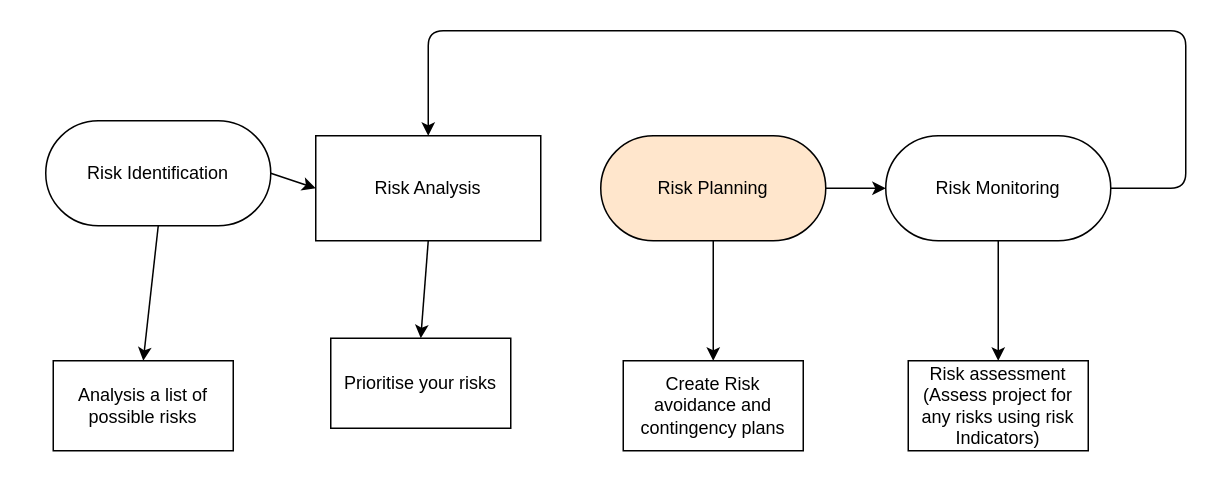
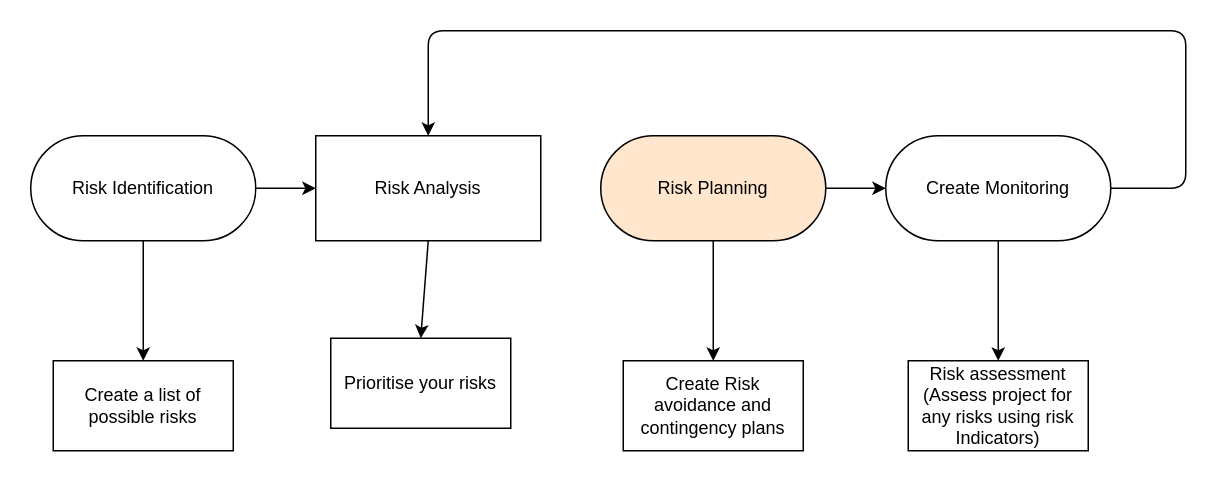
- <mxCell id="2" value="Risk Identification" style="rounded=1;whiteSpace=wrap;html=1;arcSize=50;" vertex="1" parent="1"><mxGeometry x="30" y="80" width="150" height="70" as="geometry" /></mxCell>
+ <mxCell id="2" value="Risk Identification" style="rounded=1;whiteSpace=wrap;html=1;arcSize=50;" vertex="1" parent="1"><mxGeometry x="20" y="90" width="150" height="70" as="geometry" /></mxCell>
- <mxCell id="6" value="Risk Monitoring" style="rounded=1;whiteSpace=wrap;html=1;arcSize=50;" vertex="1" parent="1"><mxGeometry x="590" y="90" width="150" height="70" as="geometry" /></mxCell>
+ <mxCell id="6" value="Create Monitoring" style="rounded=1;whiteSpace=wrap;html=1;arcSize=50;" vertex="1" parent="1"><mxGeometry x="590" y="90" width="150" height="70" as="geometry" /></mxCell>
- <mxCell id="3" value="Analysis a list of possible risks" style="rounded=0;whiteSpace=wrap;html=1;" vertex="1" parent="1"><mxGeometry x="35" y="240" width="120" height="60" as="geometry" /></mxCell>
+ <mxCell id="3" value="Create a list of possible risks" style="rounded=0;whiteSpace=wrap;html=1;" vertex="1" parent="1"><mxGeometry x="35" y="240" width="120" height="60" as="geometry" /></mxCell>
